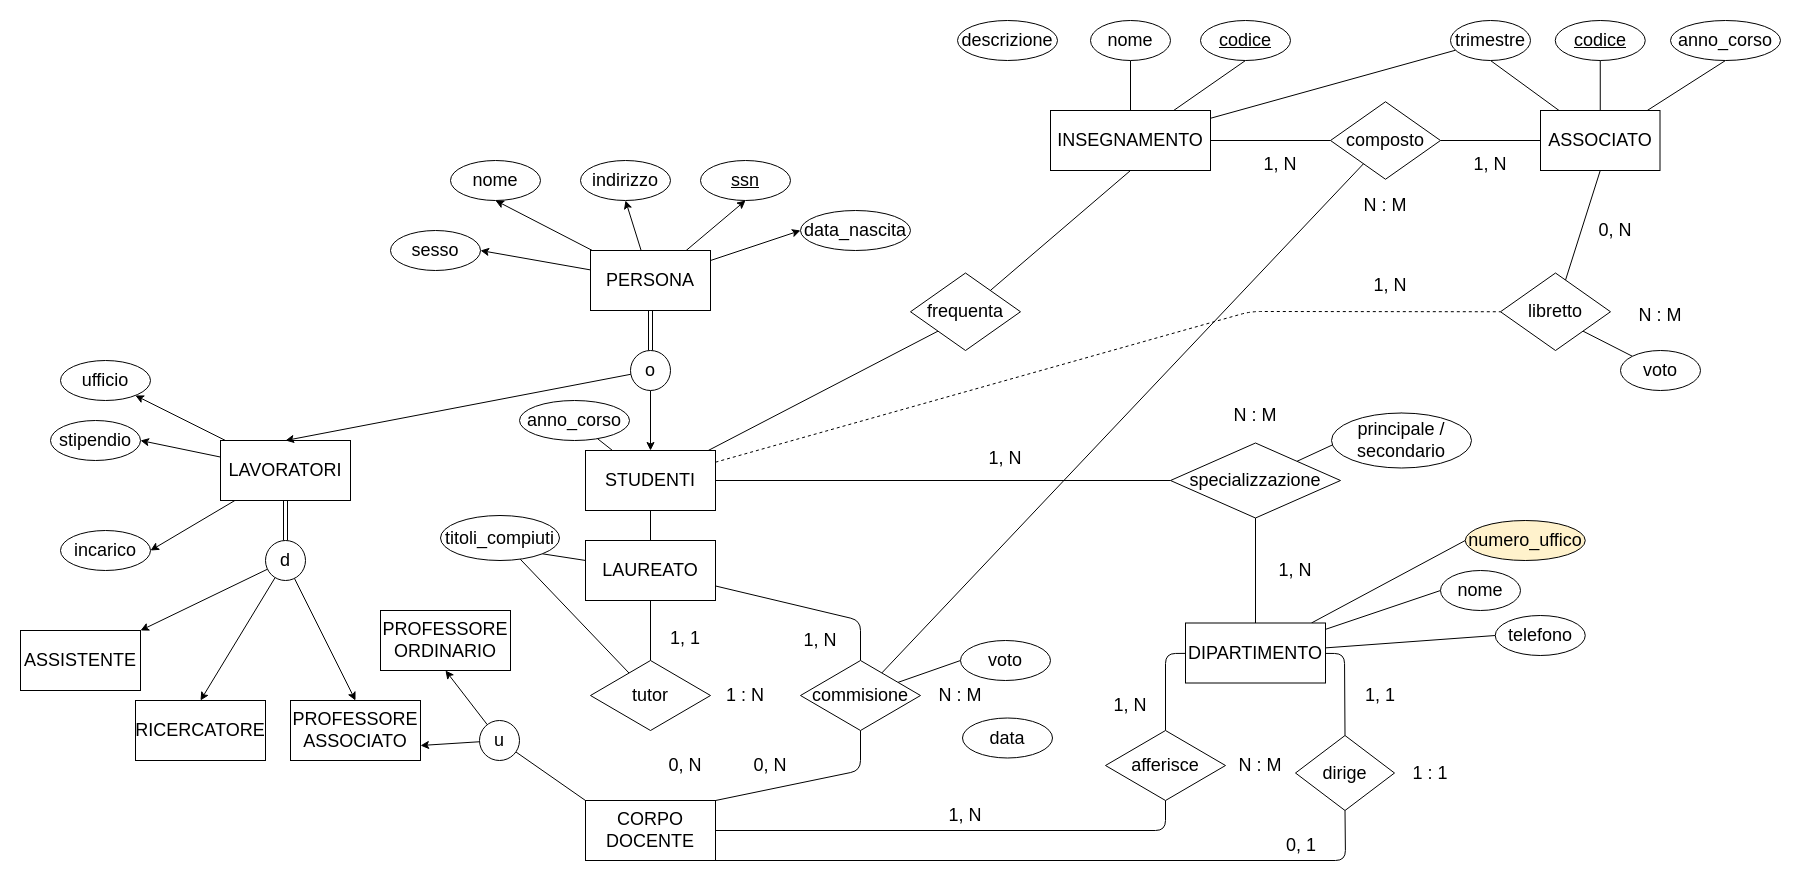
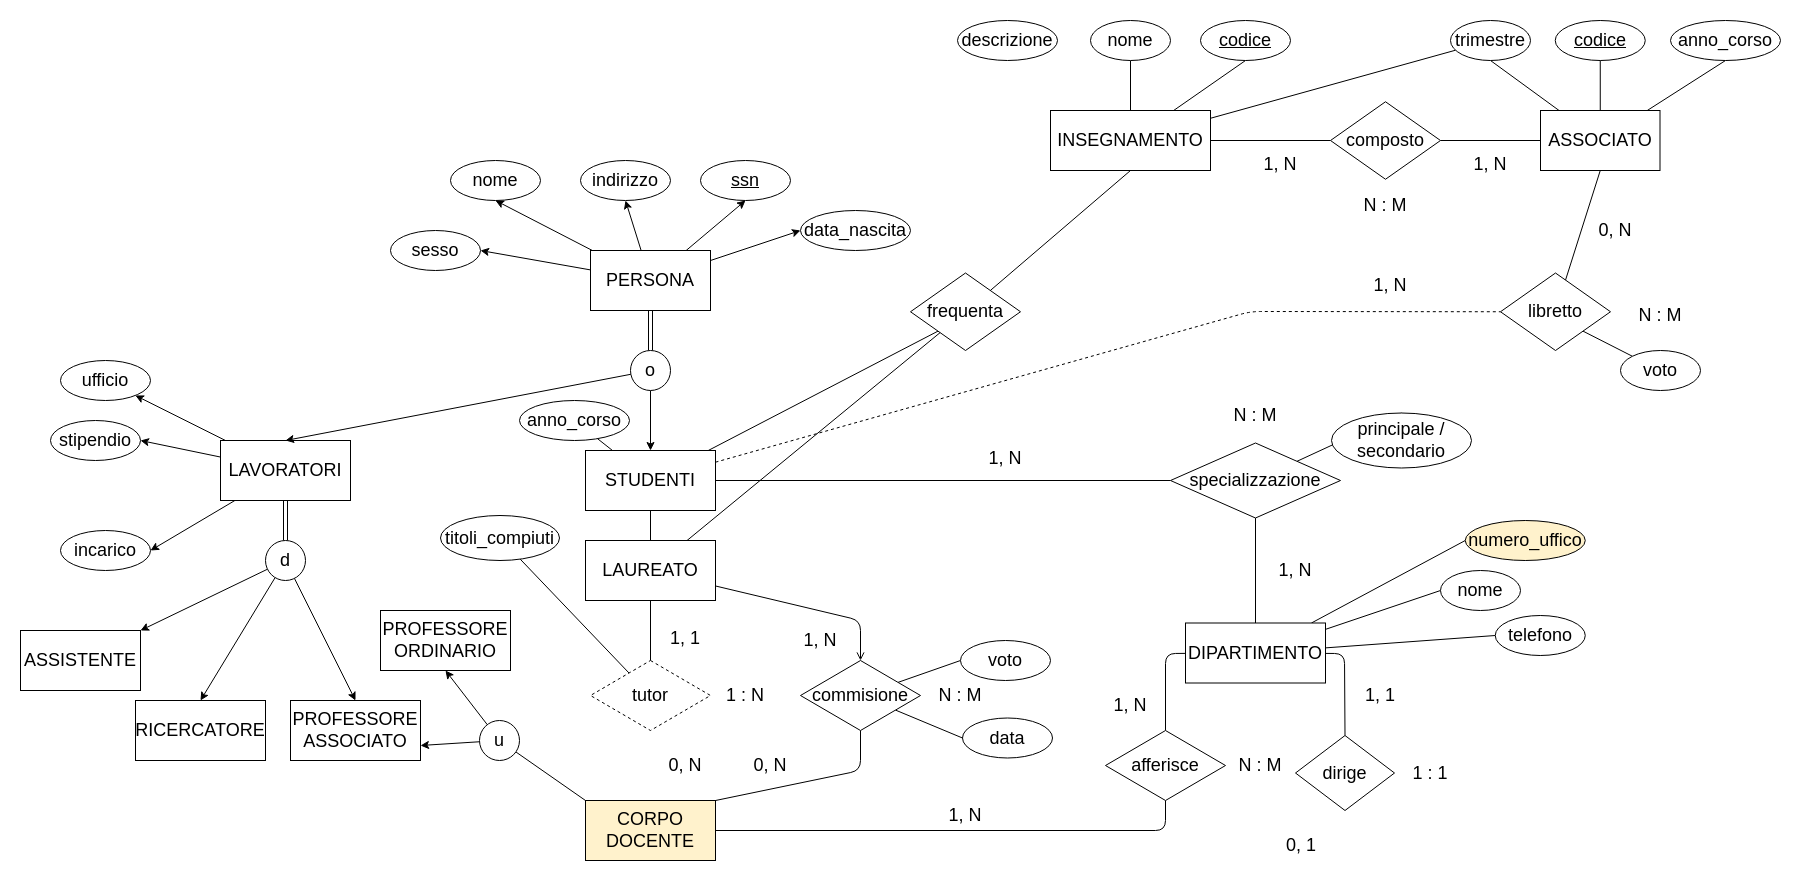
- <mxCell id="109" style="edgeStyle=none;html=1;fontSize=18;endArrow=none;endFill=0;" edge="1" parent="1" source="110" target="84"><mxGeometry relative="1" as="geometry" /></mxCell>
+ <mxCell id="109" style="edgeStyle=none;html=1;entryX=0;entryY=0.5;entryDx=0;entryDy=0;fontSize=18;endArrow=none;endFill=0;" edge="1" parent="1" source="110" target="115"><mxGeometry relative="1" as="geometry" /></mxCell>
- <mxCell id="98" style="edgeStyle=none;html=1;entryX=1;entryY=1;entryDx=0;entryDy=0;fontSize=18;endArrow=none;endFill=0;" edge="1" parent="1" source="100" target="103"><mxGeometry relative="1" as="geometry" /></mxCell>
+ <mxCell id="98" style="edgeStyle=none;html=1;fontSize=18;endArrow=none;endFill=0;" edge="1" parent="1" source="100" target="91"><mxGeometry relative="1" as="geometry" /></mxCell>
- <mxCell id="99" style="edgeStyle=none;html=1;entryX=0.5;entryY=0;entryDx=0;entryDy=0;fontSize=18;endArrow=none;endFill=0;" edge="1" parent="1" source="100" target="110"><mxGeometry relative="1" as="geometry"><Array as="points"><mxPoint x="860" y="620" /></Array></mxGeometry></mxCell>
+ <mxCell id="99" style="edgeStyle=none;html=1;entryX=0.5;entryY=0;entryDx=0;entryDy=0;fontSize=18;endArrow=open;endFill=0;" edge="1" parent="1" source="100" target="110"><mxGeometry relative="1" as="geometry"><Array as="points"><mxPoint x="860" y="620" /></Array></mxGeometry></mxCell>
- <mxCell id="102" value="tutor" style="rhombus;whiteSpace=wrap;html=1;fontSize=18;" vertex="1" parent="1"><mxGeometry x="590" y="660" width="120" height="70" as="geometry" /></mxCell>
+ <mxCell id="102" value="tutor" style="rhombus;whiteSpace=wrap;html=1;fontSize=18;dashed=1;" vertex="1" parent="1"><mxGeometry x="590" y="660" width="120" height="70" as="geometry" /></mxCell>
- <mxCell id="50" value="&lt;font style=&quot;font-size: 18px;&quot;&gt;CORPO&lt;br&gt;DOCENTE&lt;br&gt;&lt;/font&gt;" style="rounded=0;whiteSpace=wrap;html=1;" vertex="1" parent="1"><mxGeometry x="585" y="800" width="130" height="60" as="geometry" /></mxCell>
+ <mxCell id="50" value="&lt;font style=&quot;font-size: 18px;&quot;&gt;CORPO&lt;br&gt;DOCENTE&lt;br&gt;&lt;/font&gt;" style="rounded=0;whiteSpace=wrap;html=1;fillColor=#fff2cc;" vertex="1" parent="1"><mxGeometry x="585" y="800" width="130" height="60" as="geometry" /></mxCell>
- <mxCell id="49" style="edgeStyle=none;html=1;entryX=0.5;entryY=1;entryDx=0;entryDy=0;fontSize=18;endArrow=none;endFill=0;exitX=1;exitY=1;exitDx=0;exitDy=0;" edge="1" parent="1" source="50" target="56"><mxGeometry relative="1" as="geometry"><Array as="points"><mxPoint x="1345" y="860" /></Array></mxGeometry></mxCell>
